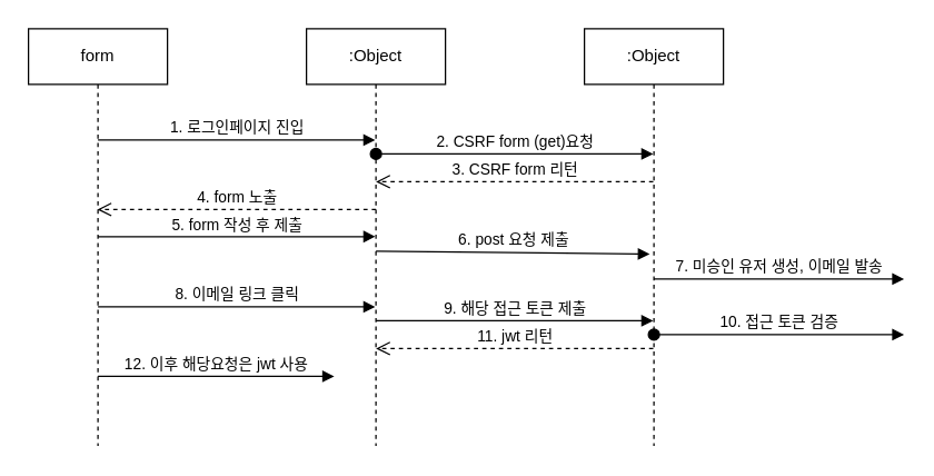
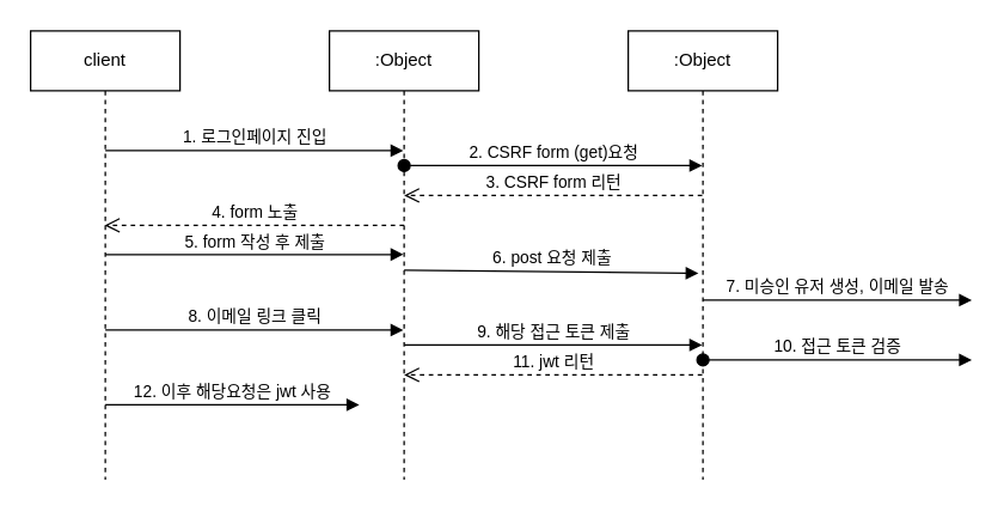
- <mxCell id="2" value="&lt;div&gt;form&lt;/div&gt;" style="shape=umlLifeline;perimeter=lifelinePerimeter;whiteSpace=wrap;html=1;container=1;collapsible=0;recursiveResize=0;outlineConnect=0;" vertex="1" parent="1"><mxGeometry x="20" y="20" width="100" height="300" as="geometry" /></mxCell>
+ <mxCell id="2" value="&lt;div&gt;client&lt;/div&gt;" style="shape=umlLifeline;perimeter=lifelinePerimeter;whiteSpace=wrap;html=1;container=1;collapsible=0;recursiveResize=0;outlineConnect=0;" vertex="1" parent="1"><mxGeometry x="20" y="20" width="100" height="300" as="geometry" /></mxCell>
